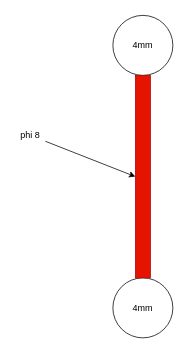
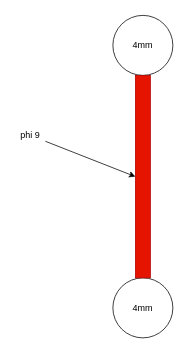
- <mxCell id="6" value="phi 8" style="text;html=1;strokeColor=none;fillColor=none;align=center;verticalAlign=middle;whiteSpace=wrap;rounded=0;" vertex="1" parent="1"><mxGeometry x="20" y="170" width="40" height="20" as="geometry" /></mxCell>
+ <mxCell id="6" value="phi 9" style="text;html=1;strokeColor=none;fillColor=none;align=center;verticalAlign=middle;whiteSpace=wrap;rounded=0;" vertex="1" parent="1"><mxGeometry x="20" y="170" width="40" height="20" as="geometry" /></mxCell>
